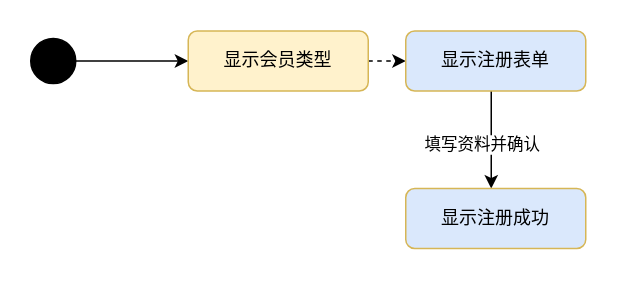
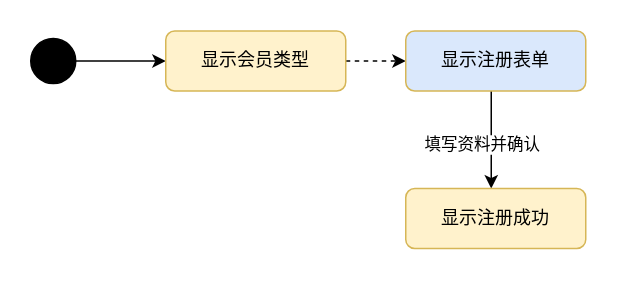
- <mxCell id="5" value="显示会员类型" style="rounded=1;whiteSpace=wrap;html=1;fillColor=#fff2cc;strokeColor=#d6b656;" vertex="1" parent="1"><mxGeometry x="125" y="20" width="120" height="40" as="geometry" /></mxCell>
+ <mxCell id="5" value="显示会员类型" style="rounded=1;whiteSpace=wrap;html=1;fillColor=#fff2cc;strokeColor=#d6b656;" vertex="1" parent="1"><mxGeometry x="110" y="20" width="120" height="40" as="geometry" /></mxCell>
- <mxCell id="10" value="显示注册成功" style="rounded=1;whiteSpace=wrap;html=1;fillColor=#dae8fc;strokeColor=#d6b656;" vertex="1" parent="1"><mxGeometry x="270" y="125" width="120" height="40" as="geometry" /></mxCell>
+ <mxCell id="10" value="显示注册成功" style="rounded=1;whiteSpace=wrap;html=1;fillColor=#fff2cc;strokeColor=#d6b656;" vertex="1" parent="1"><mxGeometry x="270" y="125" width="120" height="40" as="geometry" /></mxCell>
